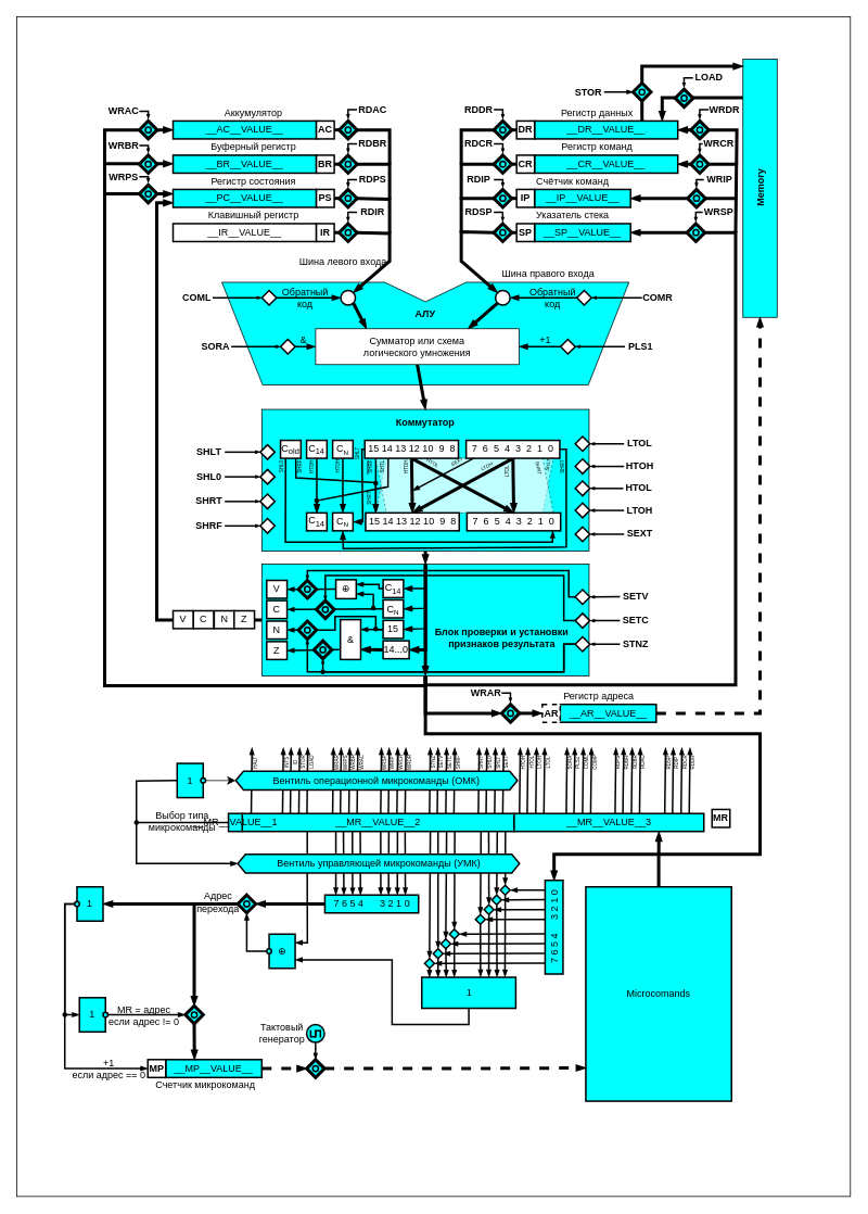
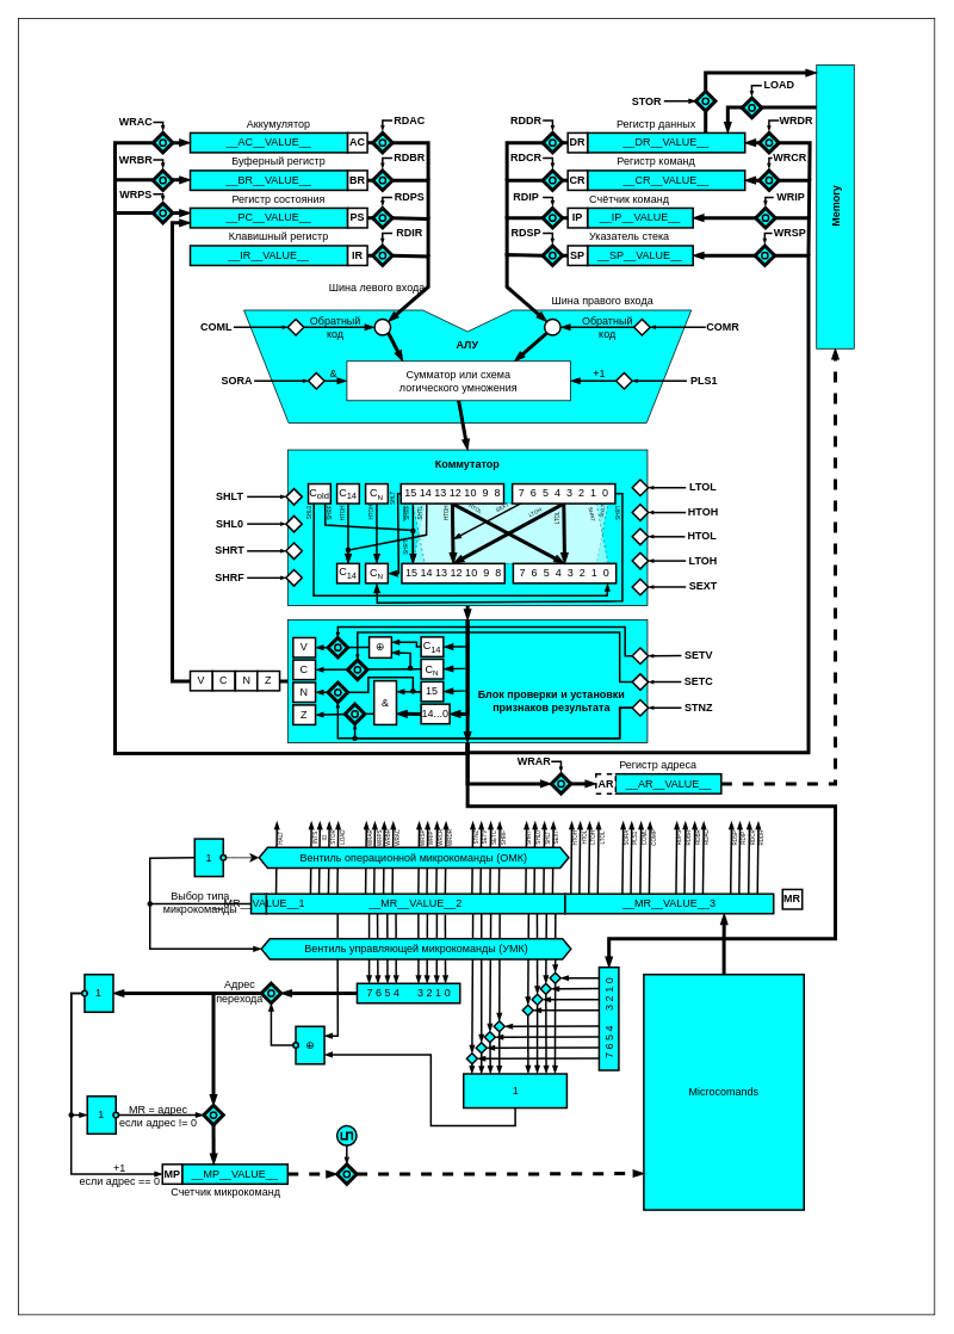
- <mxCell id="30" value="__IR__VALUE__" style="rounded=0;whiteSpace=wrap;html=1;fillColor=#ffffff;strokeColor=#000000;container=0;strokeWidth=2;" parent="1" vertex="1"><mxGeometry x="212" y="274" width="176" height="22" as="geometry" /></mxCell>
+ <mxCell id="30" value="__IR__VALUE__" style="rounded=0;whiteSpace=wrap;html=1;fillColor=#00FFFF;strokeColor=#000000;container=0;strokeWidth=2;" parent="1" vertex="1"><mxGeometry x="212" y="274" width="176" height="22" as="geometry" /></mxCell>
- <mxCell id="357" value="Тактовый&lt;br&gt;генератор" style="text;html=1;align=center;verticalAlign=middle;whiteSpace=wrap;rounded=0;" vertex="1" parent="1"><mxGeometry x="316" y="1253" width="60" height="30" as="geometry" /></mxCell>
